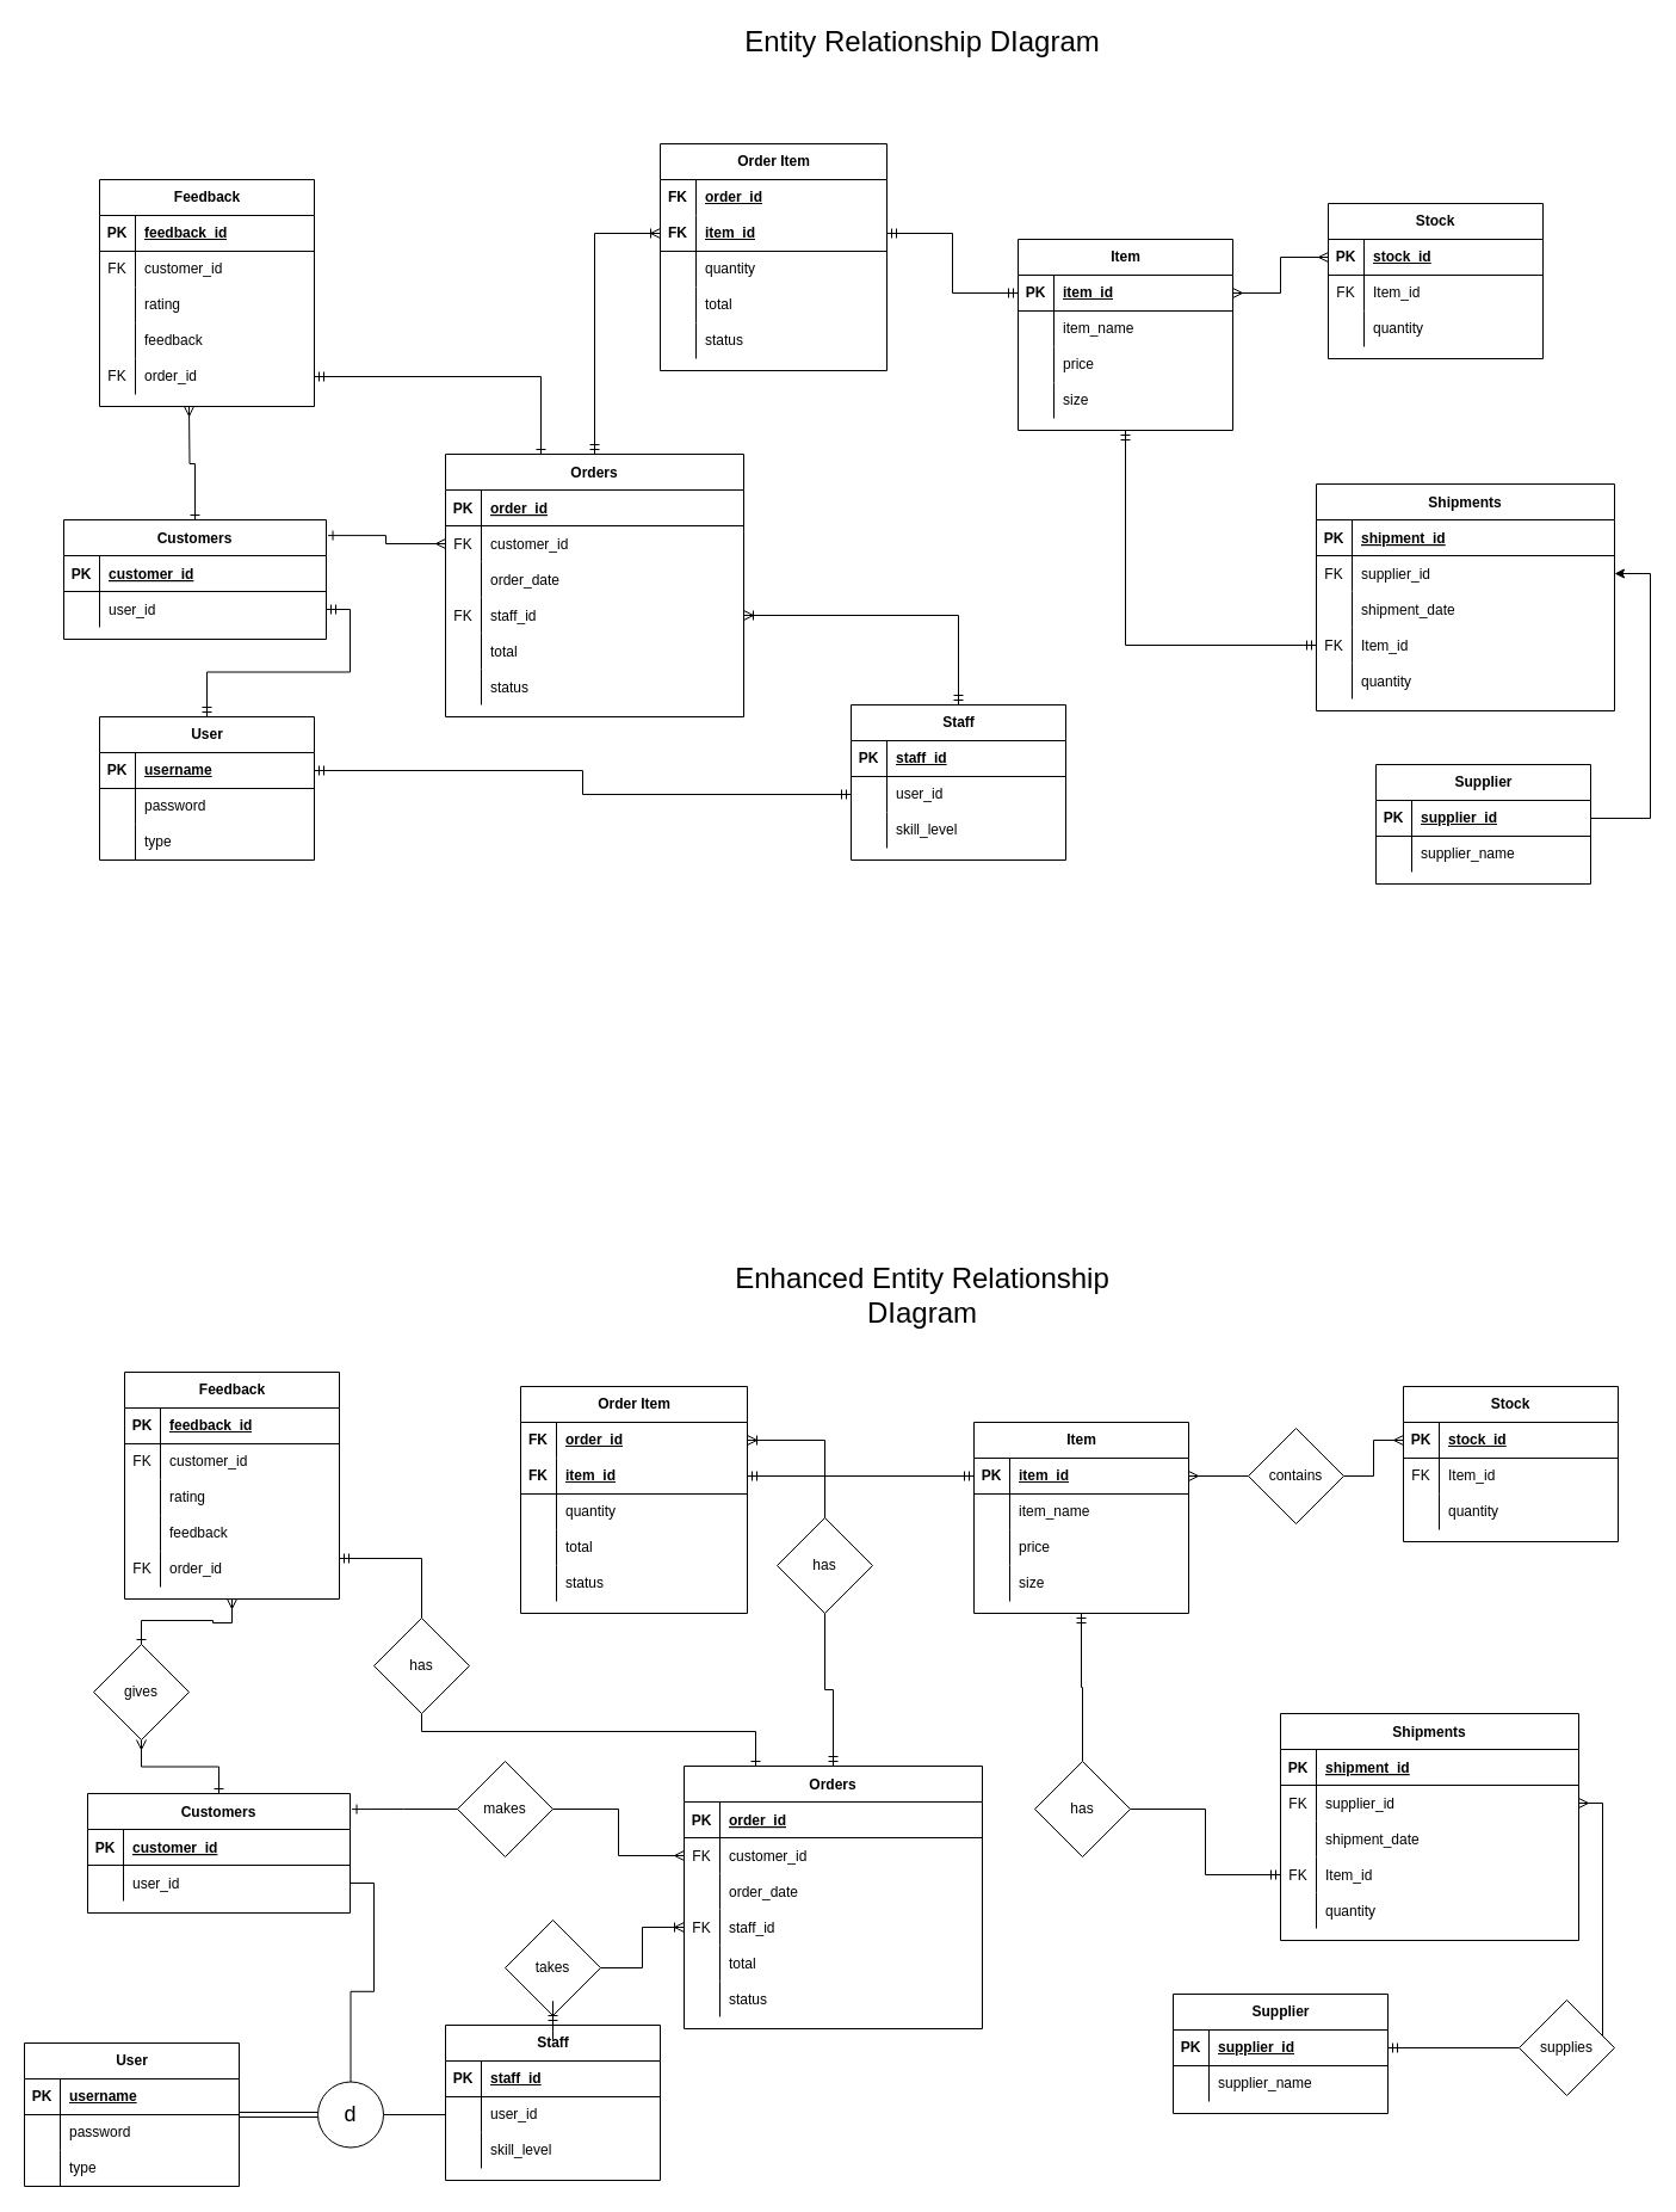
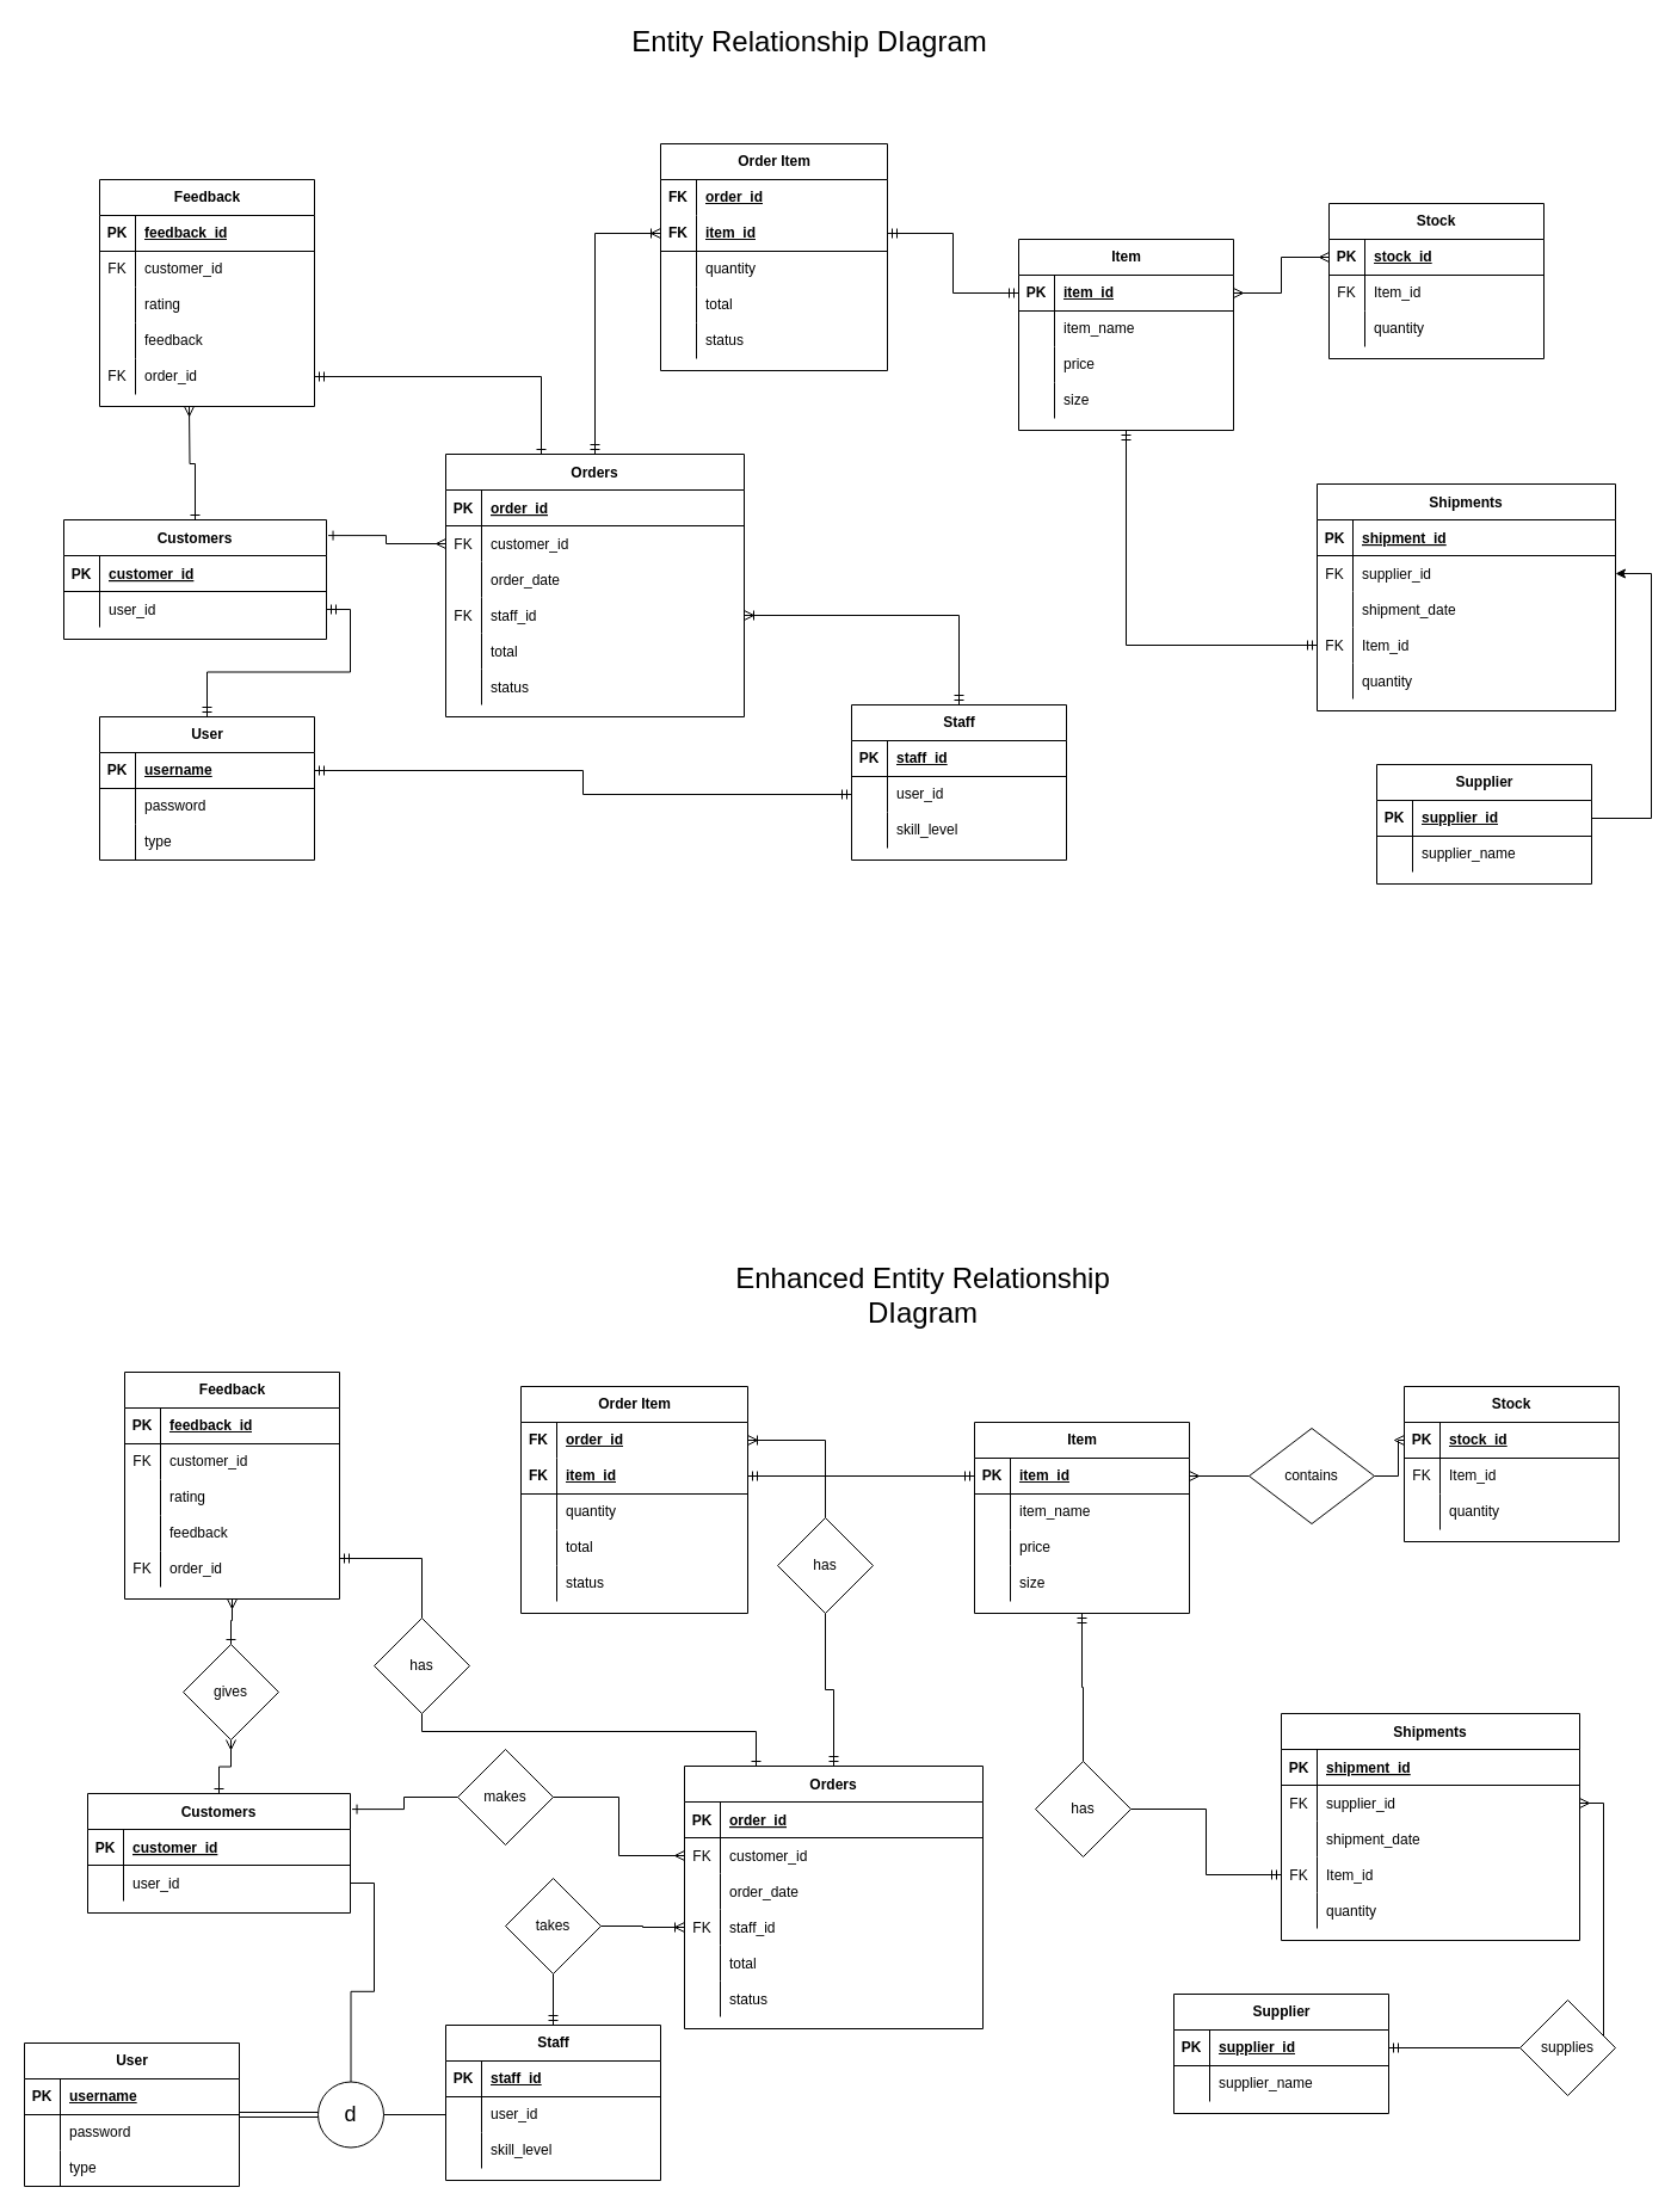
- <mxCell id="290" value="Entity Relationship DIagram" style="text;html=1;align=center;verticalAlign=middle;whiteSpace=wrap;rounded=0;fontSize=24;" parent="1" vertex="1"><mxGeometry x="613" y="20" width="320" height="30" as="geometry" /></mxCell>
+ <mxCell id="290" value="Entity Relationship DIagram" style="text;html=1;align=center;verticalAlign=middle;whiteSpace=wrap;rounded=0;fontSize=24;" parent="1" vertex="1"><mxGeometry x="518" y="20" width="320" height="30" as="geometry" /></mxCell>
- <mxCell id="279" value="contains" style="rhombus;whiteSpace=wrap;html=1;fillColor=none;" parent="1" vertex="1"><mxGeometry x="1046" y="1196" width="80" height="80" as="geometry" /></mxCell>
+ <mxCell id="279" value="contains" style="rhombus;whiteSpace=wrap;html=1;fillColor=none;" parent="1" vertex="1"><mxGeometry x="1046" y="1196" width="105" height="80" as="geometry" /></mxCell>
- <mxCell id="289" value="gives" style="rhombus;whiteSpace=wrap;html=1;fillColor=none;" parent="1" vertex="1"><mxGeometry x="78" y="1377" width="80" height="80" as="geometry" /></mxCell>
+ <mxCell id="289" value="gives" style="rhombus;whiteSpace=wrap;html=1;fillColor=none;" parent="1" vertex="1"><mxGeometry x="153" y="1377" width="80" height="80" as="geometry" /></mxCell>
- <mxCell id="275" value="makes" style="rhombus;whiteSpace=wrap;html=1;fillColor=none;" parent="1" vertex="1"><mxGeometry x="383" y="1475" width="80" height="80" as="geometry" /></mxCell>
+ <mxCell id="275" value="makes" style="rhombus;whiteSpace=wrap;html=1;fillColor=none;" parent="1" vertex="1"><mxGeometry x="383" y="1465" width="80" height="80" as="geometry" /></mxCell>
- <mxCell id="287" value="takes" style="rhombus;whiteSpace=wrap;html=1;fillColor=none;" parent="1" vertex="1"><mxGeometry x="423" y="1608" width="80" height="80" as="geometry" /></mxCell>
+ <mxCell id="287" value="takes" style="rhombus;whiteSpace=wrap;html=1;fillColor=none;" parent="1" vertex="1"><mxGeometry x="423" y="1573" width="80" height="80" as="geometry" /></mxCell>
